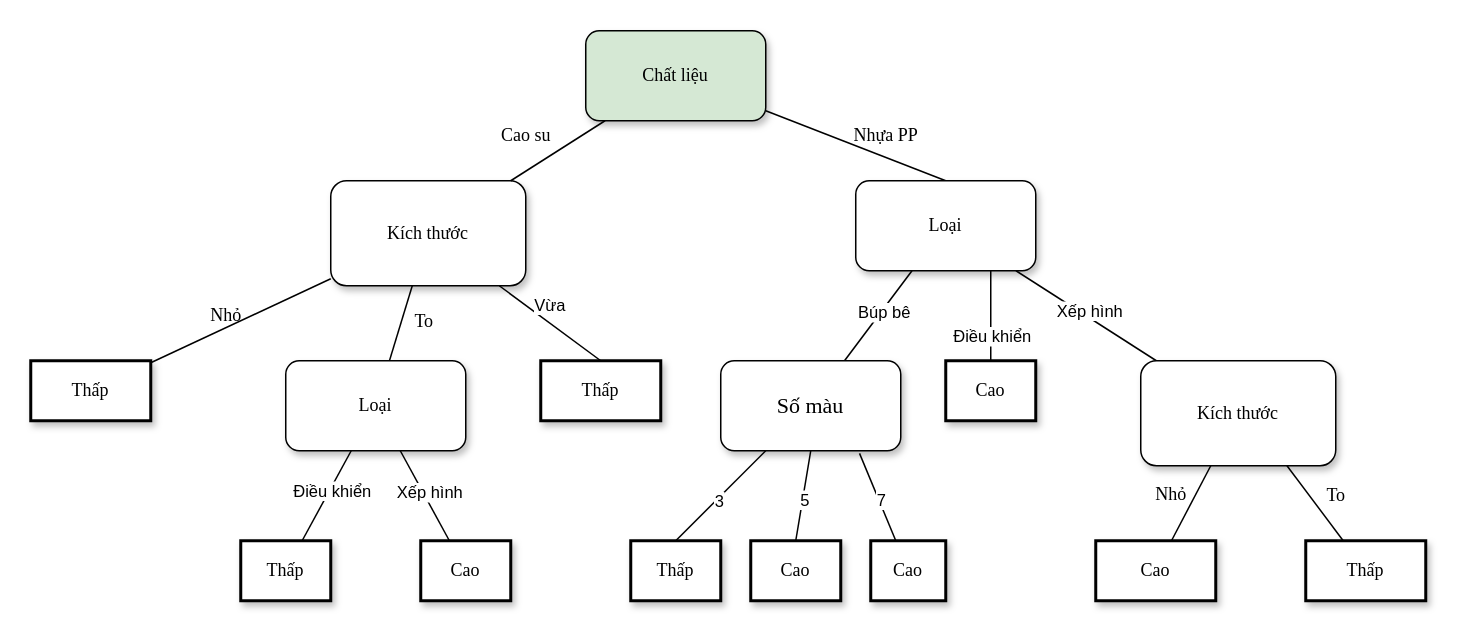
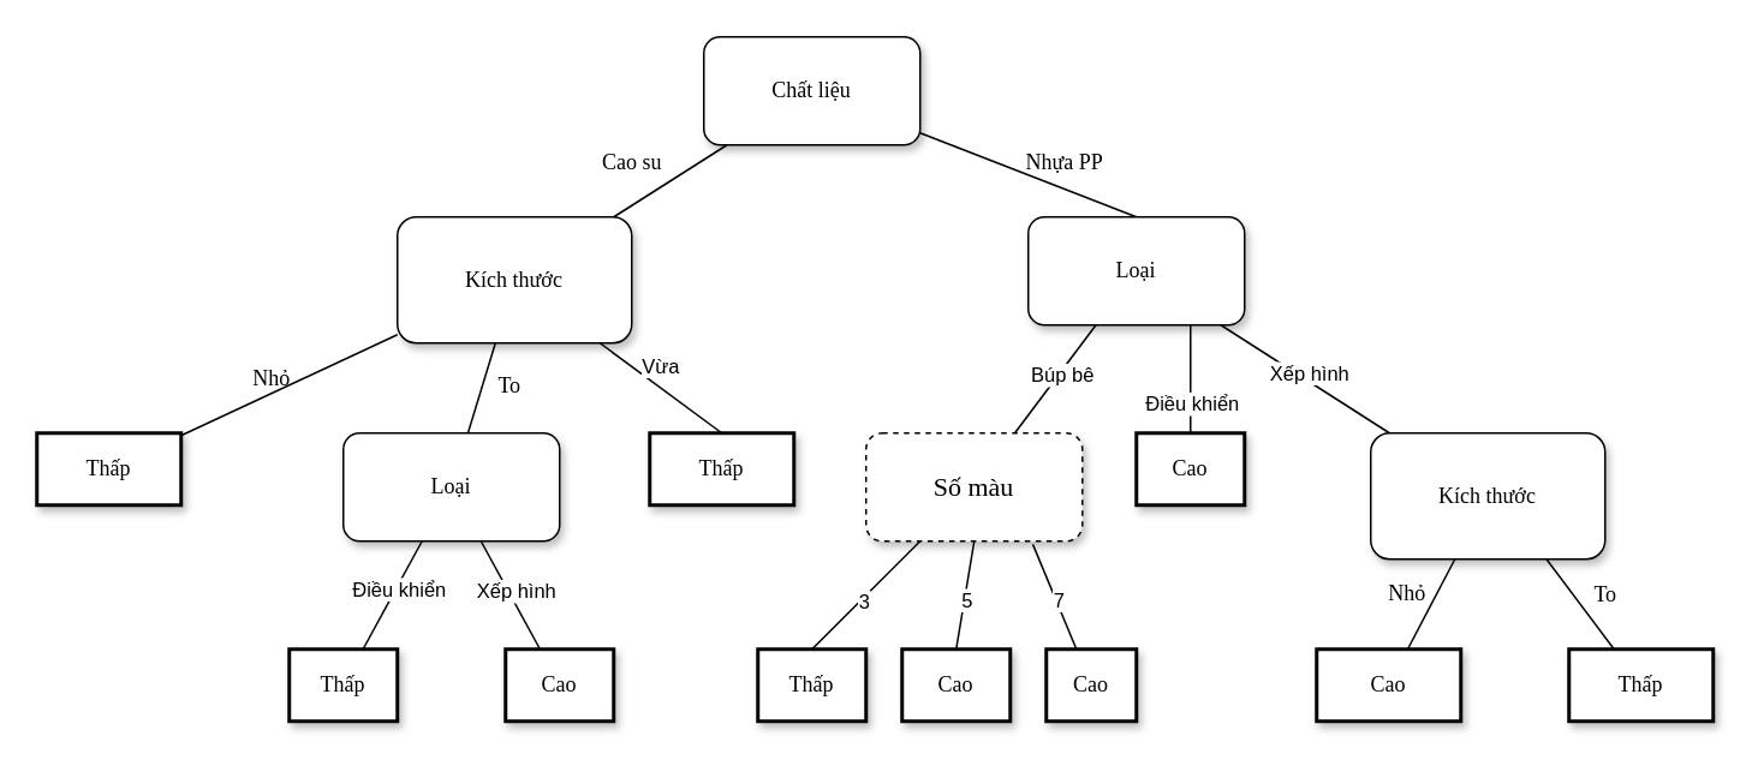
- <mxCell id="2" value="Chất liệu" style="whiteSpace=wrap;html=1;rounded=1;shadow=1;labelBackgroundColor=none;strokeWidth=1;fontFamily=Verdana;fontSize=12;align=center;fillColor=#d5e8d4;" vertex="1" parent="1"><mxGeometry x="390" y="20" width="120" height="60" as="geometry" /></mxCell>
+ <mxCell id="2" value="Chất liệu" style="whiteSpace=wrap;html=1;rounded=1;shadow=1;labelBackgroundColor=none;strokeWidth=1;fontFamily=Verdana;fontSize=12;align=center;" vertex="1" parent="1"><mxGeometry x="390" y="20" width="120" height="60" as="geometry" /></mxCell>
- <mxCell id="27" value="&lt;span style=&quot;font-size:11.0pt;font-family:&lt;br/&gt;&amp;quot;Times New Roman&amp;quot;,serif;mso-fareast-font-family:&amp;quot;Times New Roman&amp;quot;;mso-ansi-language:&lt;br/&gt;EN-US;mso-fareast-language:EN-US;mso-bidi-language:AR-SA&quot; lang=&quot;EN-US&quot;&gt;Số màu&lt;/span&gt;" style="whiteSpace=wrap;html=1;rounded=1;shadow=1;labelBackgroundColor=none;strokeWidth=1;fontFamily=Verdana;fontSize=12;align=center;" vertex="1" parent="1"><mxGeometry x="480" y="240" width="120" height="60" as="geometry" /></mxCell>
+ <mxCell id="27" value="&lt;span style=&quot;font-size:11.0pt;font-family:&lt;br/&gt;&amp;quot;Times New Roman&amp;quot;,serif;mso-fareast-font-family:&amp;quot;Times New Roman&amp;quot;;mso-ansi-language:&lt;br/&gt;EN-US;mso-fareast-language:EN-US;mso-bidi-language:AR-SA&quot; lang=&quot;EN-US&quot;&gt;Số màu&lt;/span&gt;" style="whiteSpace=wrap;html=1;rounded=1;shadow=1;labelBackgroundColor=none;strokeWidth=1;fontFamily=Verdana;fontSize=12;align=center;dashed=1;" vertex="1" parent="1"><mxGeometry x="480" y="240" width="120" height="60" as="geometry" /></mxCell>
